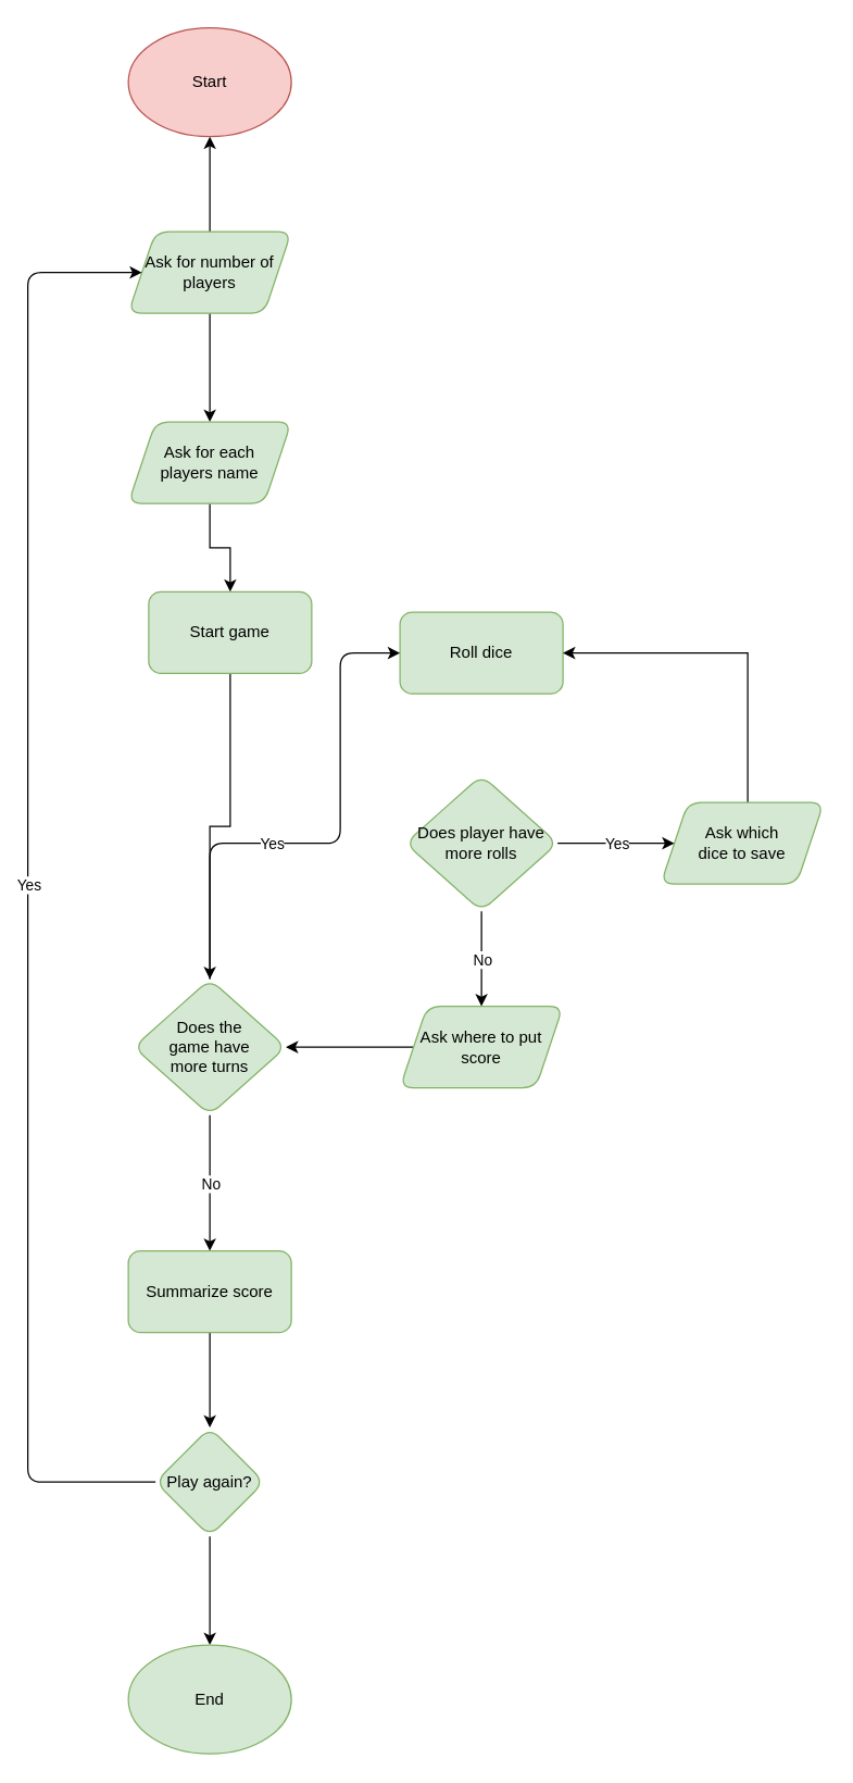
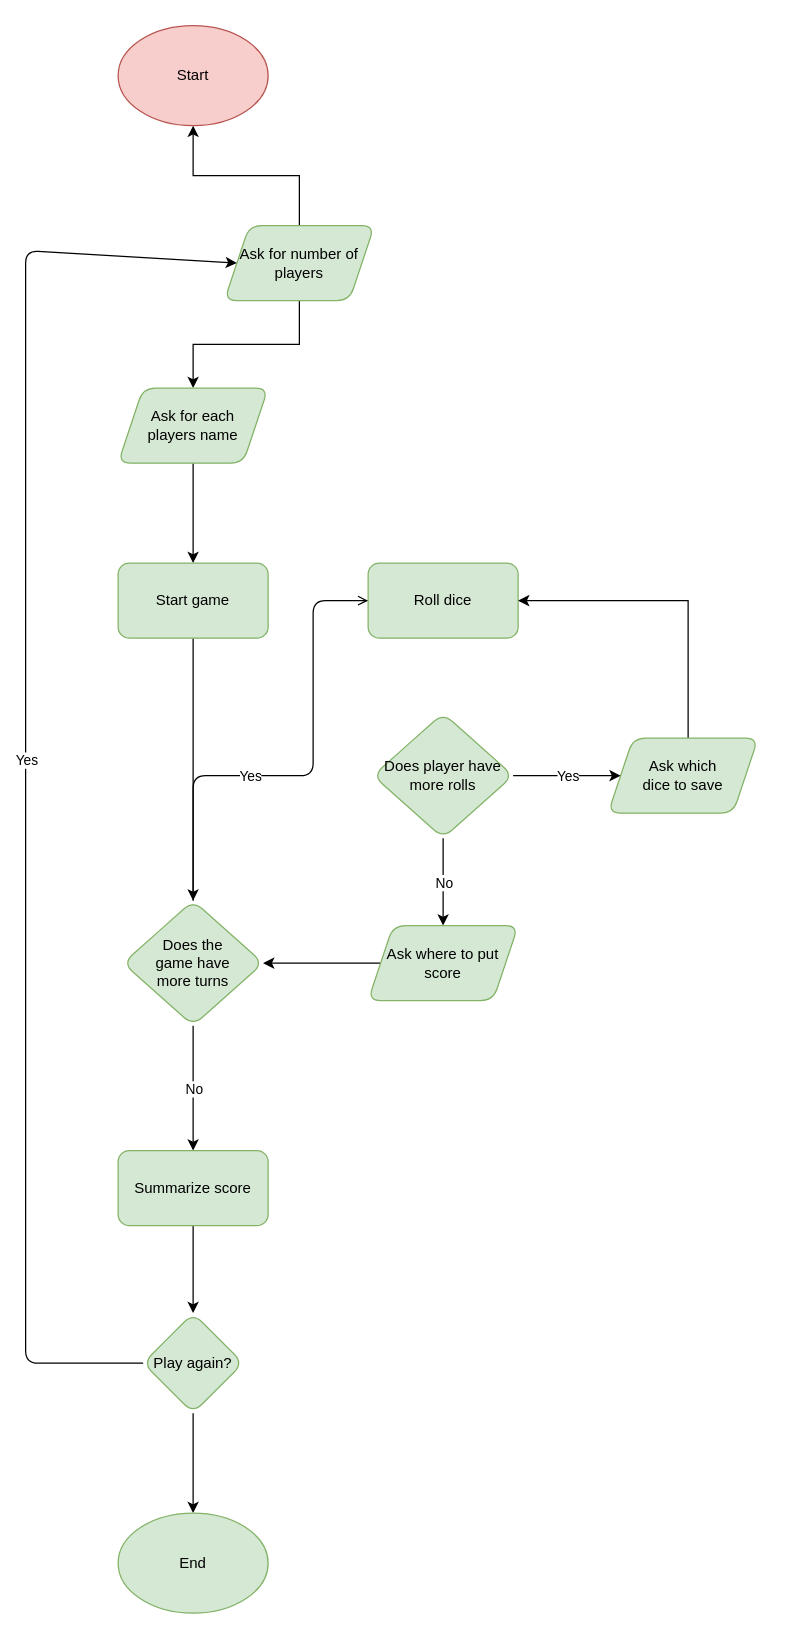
- <mxCell id="4" value="Ask for number of players" style="shape=parallelogram;perimeter=parallelogramPerimeter;whiteSpace=wrap;html=1;fixedSize=1;rounded=1;strokeColor=#82b366;fillColor=#d5e8d4;" vertex="1" parent="1"><mxGeometry x="94" y="170" width="120" height="60" as="geometry" /></mxCell>
+ <mxCell id="4" value="Ask for number of players" style="shape=parallelogram;perimeter=parallelogramPerimeter;whiteSpace=wrap;html=1;fixedSize=1;rounded=1;strokeColor=#82b366;fillColor=#d5e8d4;" vertex="1" parent="1"><mxGeometry x="179" y="180" width="120" height="60" as="geometry" /></mxCell>
- <mxCell id="8" value="Start game" style="whiteSpace=wrap;html=1;rounded=1;strokeColor=#82b366;fillColor=#d5e8d4;" vertex="1" parent="1"><mxGeometry x="109" y="435" width="120" height="60" as="geometry" /></mxCell>
+ <mxCell id="8" value="Start game" style="whiteSpace=wrap;html=1;rounded=1;strokeColor=#82b366;fillColor=#d5e8d4;" vertex="1" parent="1"><mxGeometry x="94" y="450" width="120" height="60" as="geometry" /></mxCell>
- <mxCell id="21" value="" style="endArrow=classic;html=1;entryX=0;entryY=0.5;entryDx=0;entryDy=0;exitX=0.5;exitY=0;exitDx=0;exitDy=0;" edge="1" parent="1" source="20" target="10"><mxGeometry relative="1" as="geometry"><mxPoint x="170" y="690" as="sourcePoint" /><mxPoint x="230" y="600" as="targetPoint" /><Array as="points"><mxPoint x="154" y="620" /><mxPoint x="250" y="620" /><mxPoint x="250" y="480" /></Array></mxGeometry></mxCell>
+ <mxCell id="21" value="" style="endArrow=open;html=1;entryX=0;entryY=0.5;entryDx=0;entryDy=0;exitX=0.5;exitY=0;exitDx=0;exitDy=0;" edge="1" parent="1" source="20" target="10"><mxGeometry relative="1" as="geometry"><mxPoint x="170" y="690" as="sourcePoint" /><mxPoint x="230" y="600" as="targetPoint" /><Array as="points"><mxPoint x="154" y="620" /><mxPoint x="250" y="620" /><mxPoint x="250" y="480" /></Array></mxGeometry></mxCell>
